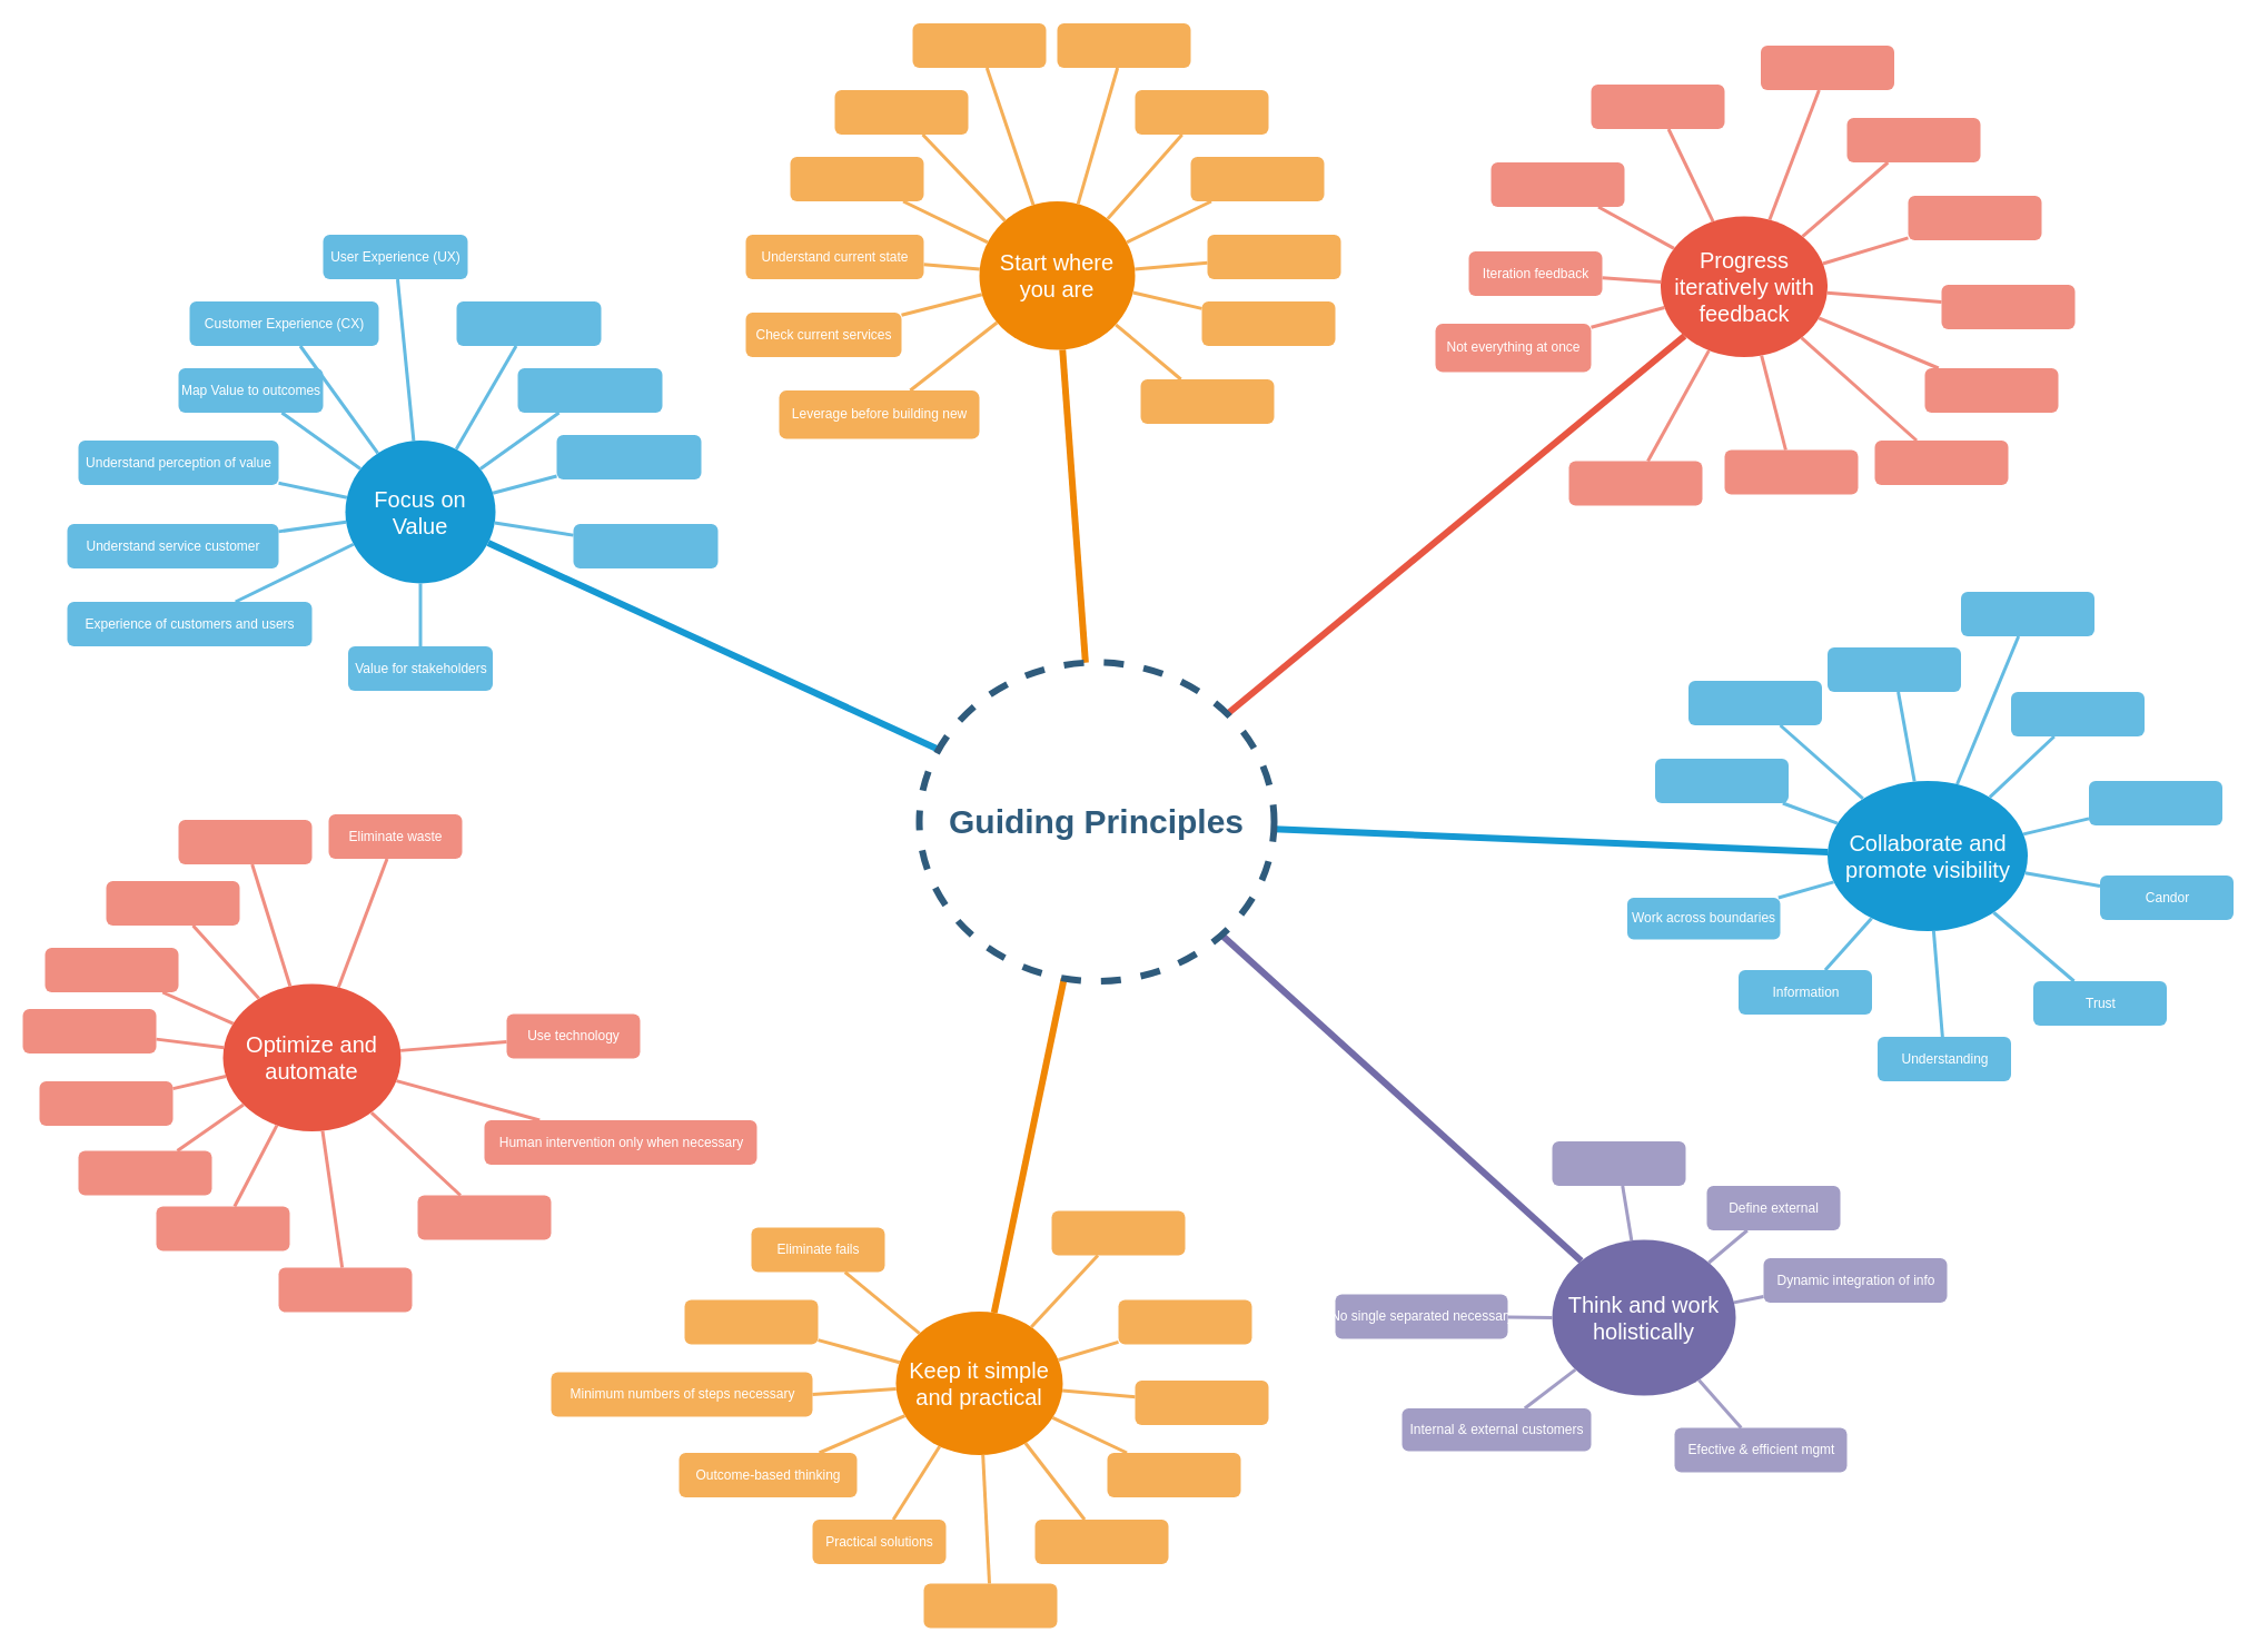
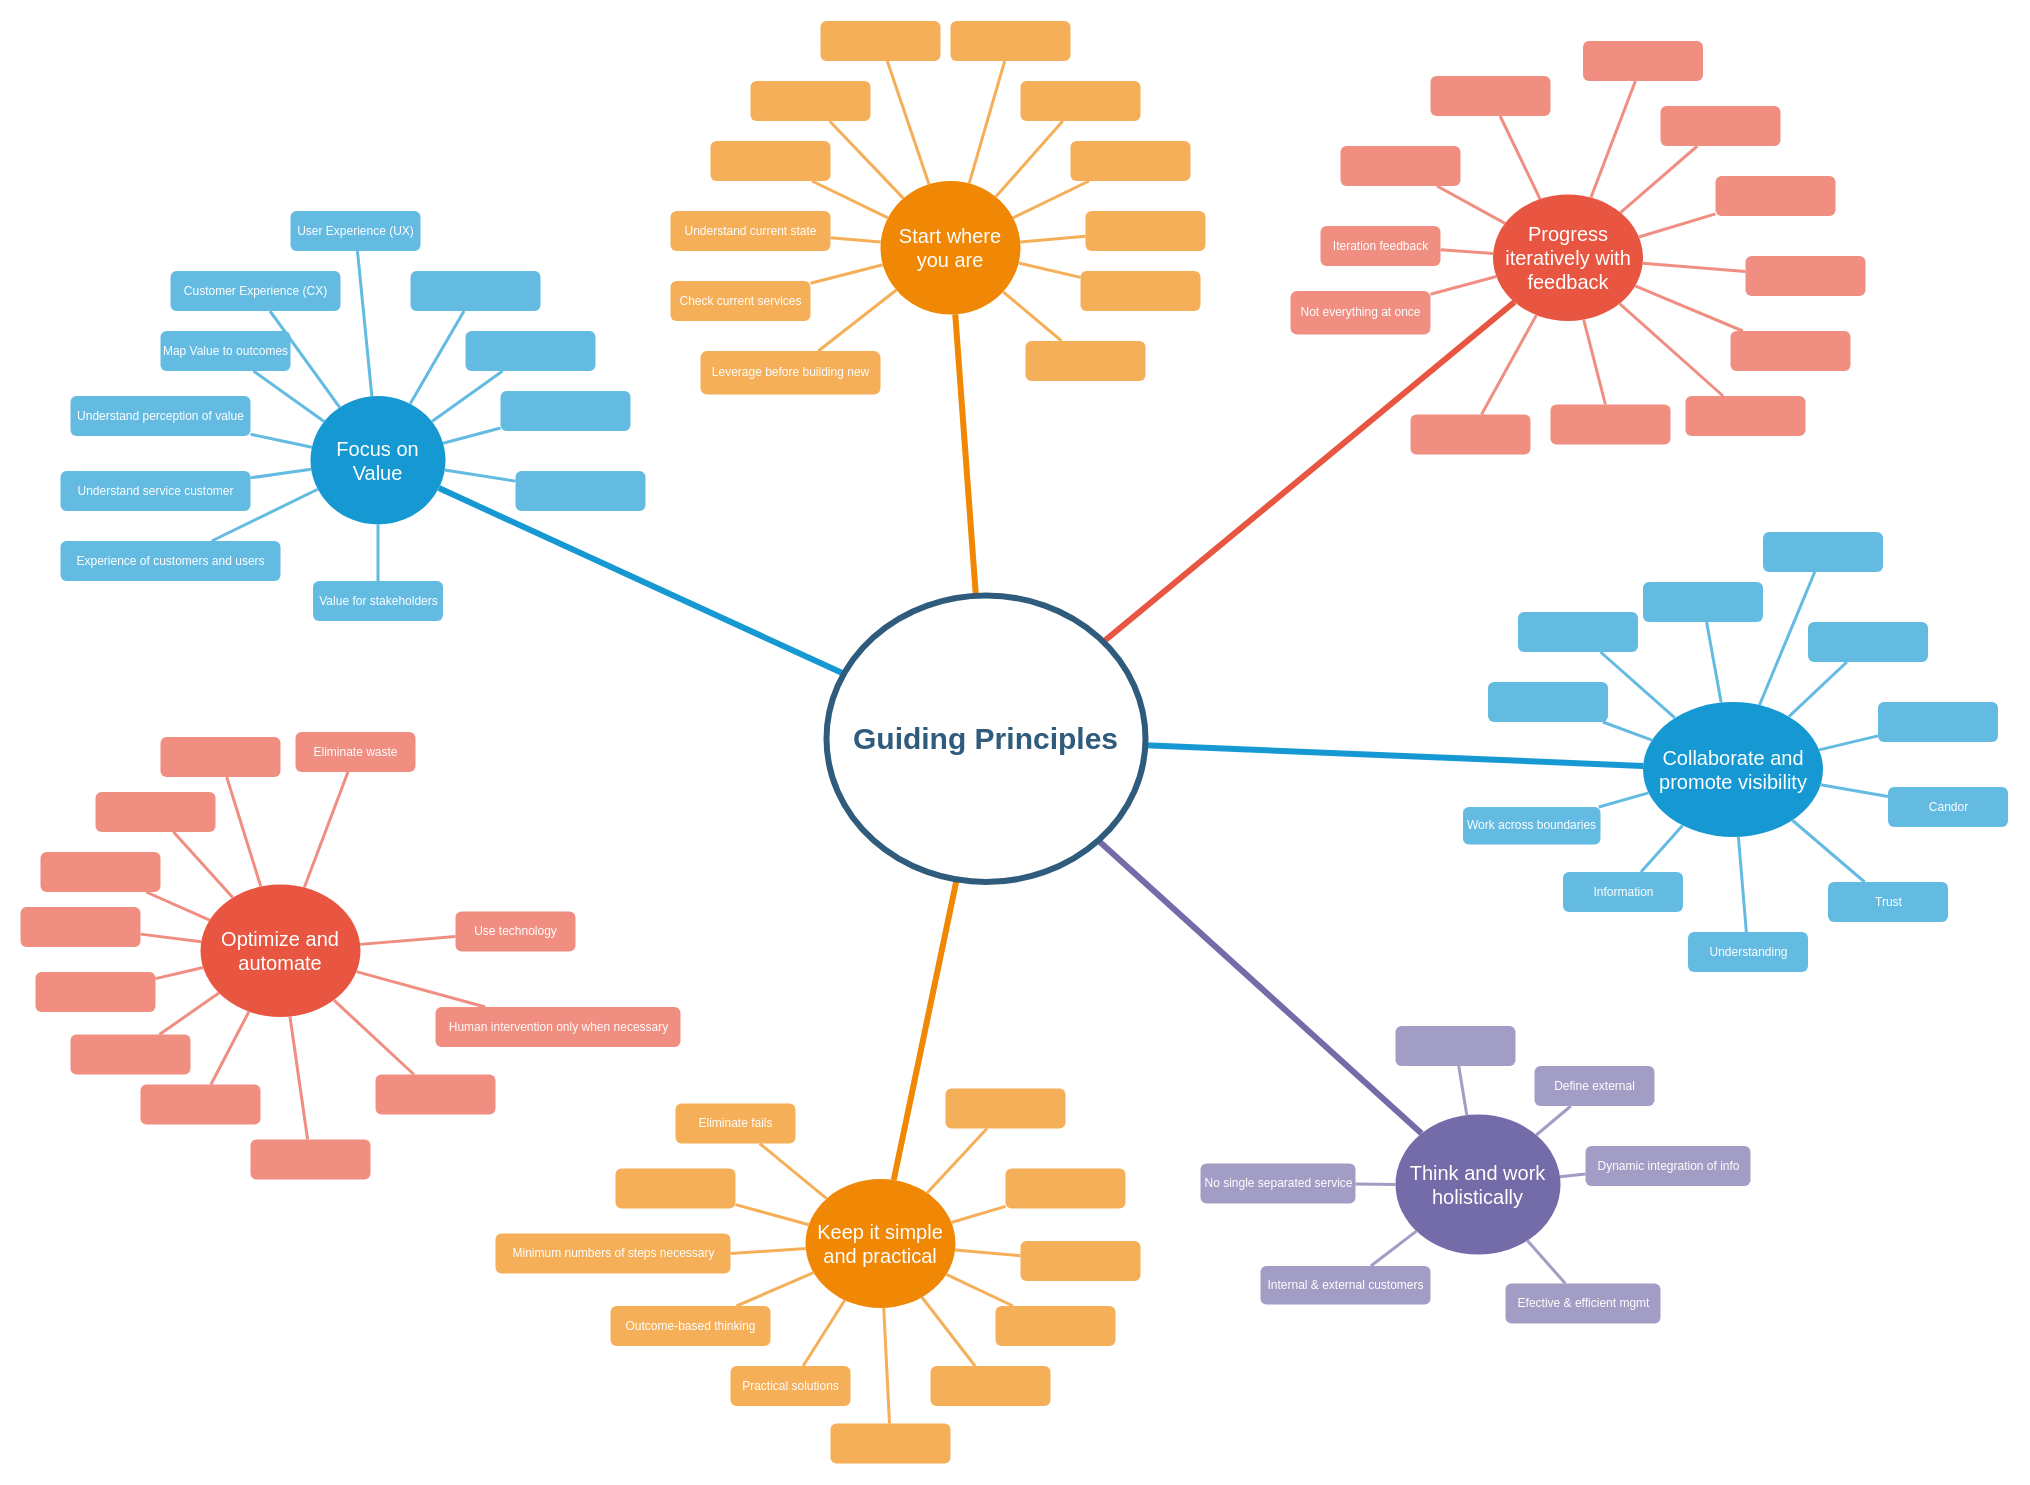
- <mxCell id="165" value="Guiding Principles" style="ellipse;whiteSpace=wrap;html=1;shadow=0;fontFamily=Helvetica;fontSize=30;fontColor=#2F5B7C;align=center;strokeColor=#2F5B7C;strokeWidth=6;fillColor=#FFFFFF;fontStyle=1;gradientColor=none;dashed=1;" parent="1" vertex="1"><mxGeometry x="826" y="595" width="319" height="286.5" as="geometry" /></mxCell>
+ <mxCell id="165" value="Guiding Principles" style="ellipse;whiteSpace=wrap;html=1;shadow=0;fontFamily=Helvetica;fontSize=30;fontColor=#2F5B7C;align=center;strokeColor=#2F5B7C;strokeWidth=6;fillColor=#FFFFFF;fontStyle=1;gradientColor=none;" parent="1" vertex="1"><mxGeometry x="826" y="595" width="319" height="286.5" as="geometry" /></mxCell>
- <mxCell id="110" value="Dynamic integration of info" style="rounded=1;fillColor=#a29dc5;strokeColor=none;strokeWidth=3;shadow=0;html=1;fontColor=#FFFFFF;" parent="1" vertex="1"><mxGeometry x="1585" y="1130.5" width="165" height="40" as="geometry" /></mxCell>
+ <mxCell id="110" value="Dynamic integration of info" style="rounded=1;fillColor=#a29dc5;strokeColor=none;strokeWidth=3;shadow=0;html=1;fontColor=#FFFFFF;" parent="1" vertex="1"><mxGeometry x="1585" y="1145.5" width="165" height="40" as="geometry" /></mxCell>
- <mxCell id="112" value="No single separated necessary" style="rounded=1;fillColor=#a29dc5;strokeColor=none;strokeWidth=3;shadow=0;html=1;fontColor=#FFFFFF;" parent="1" vertex="1"><mxGeometry x="1200" y="1163" width="155" height="40" as="geometry" /></mxCell>
+ <mxCell id="112" value="No single separated service" style="rounded=1;fillColor=#a29dc5;strokeColor=none;strokeWidth=3;shadow=0;html=1;fontColor=#FFFFFF;" parent="1" vertex="1"><mxGeometry x="1200" y="1163" width="155" height="40" as="geometry" /></mxCell>
